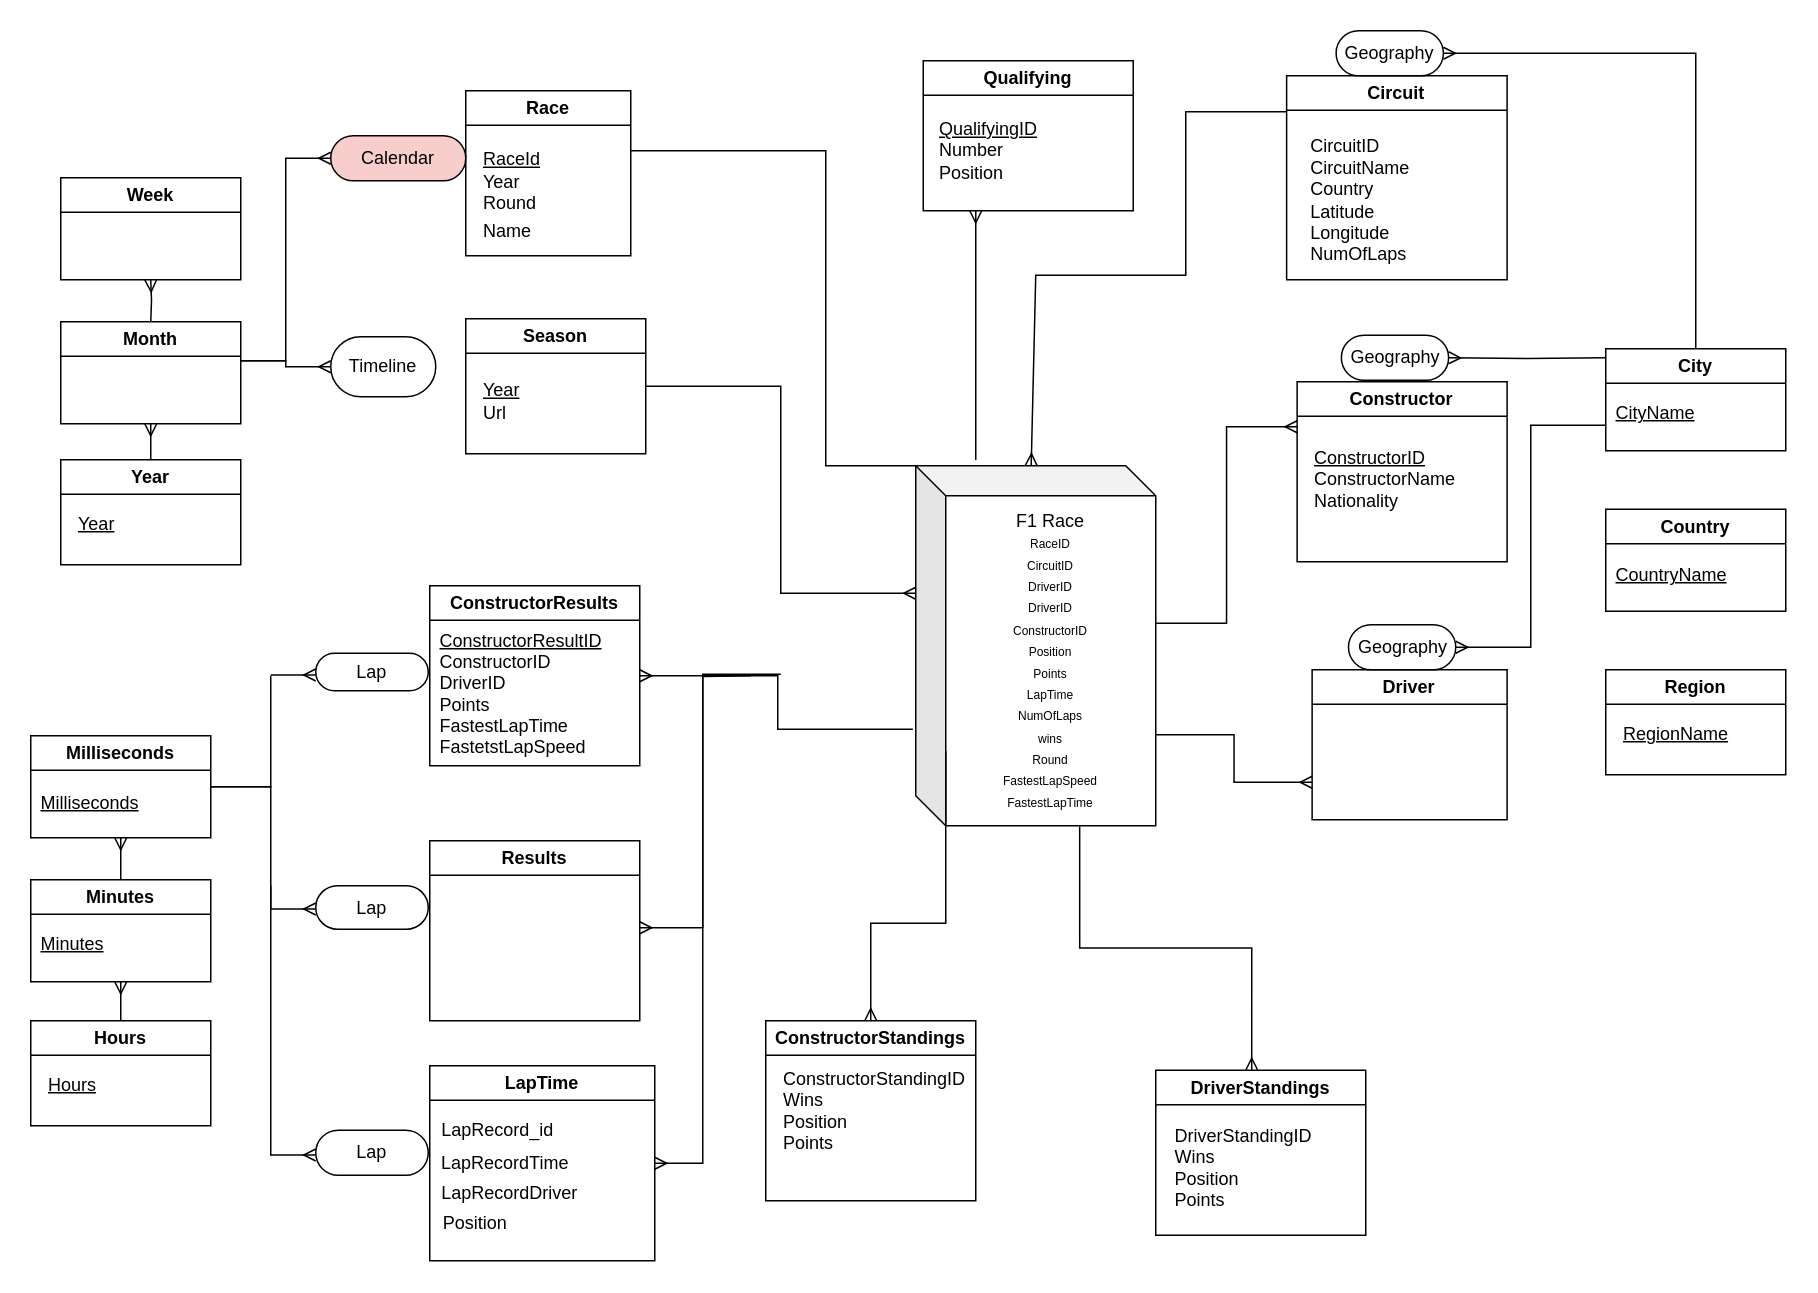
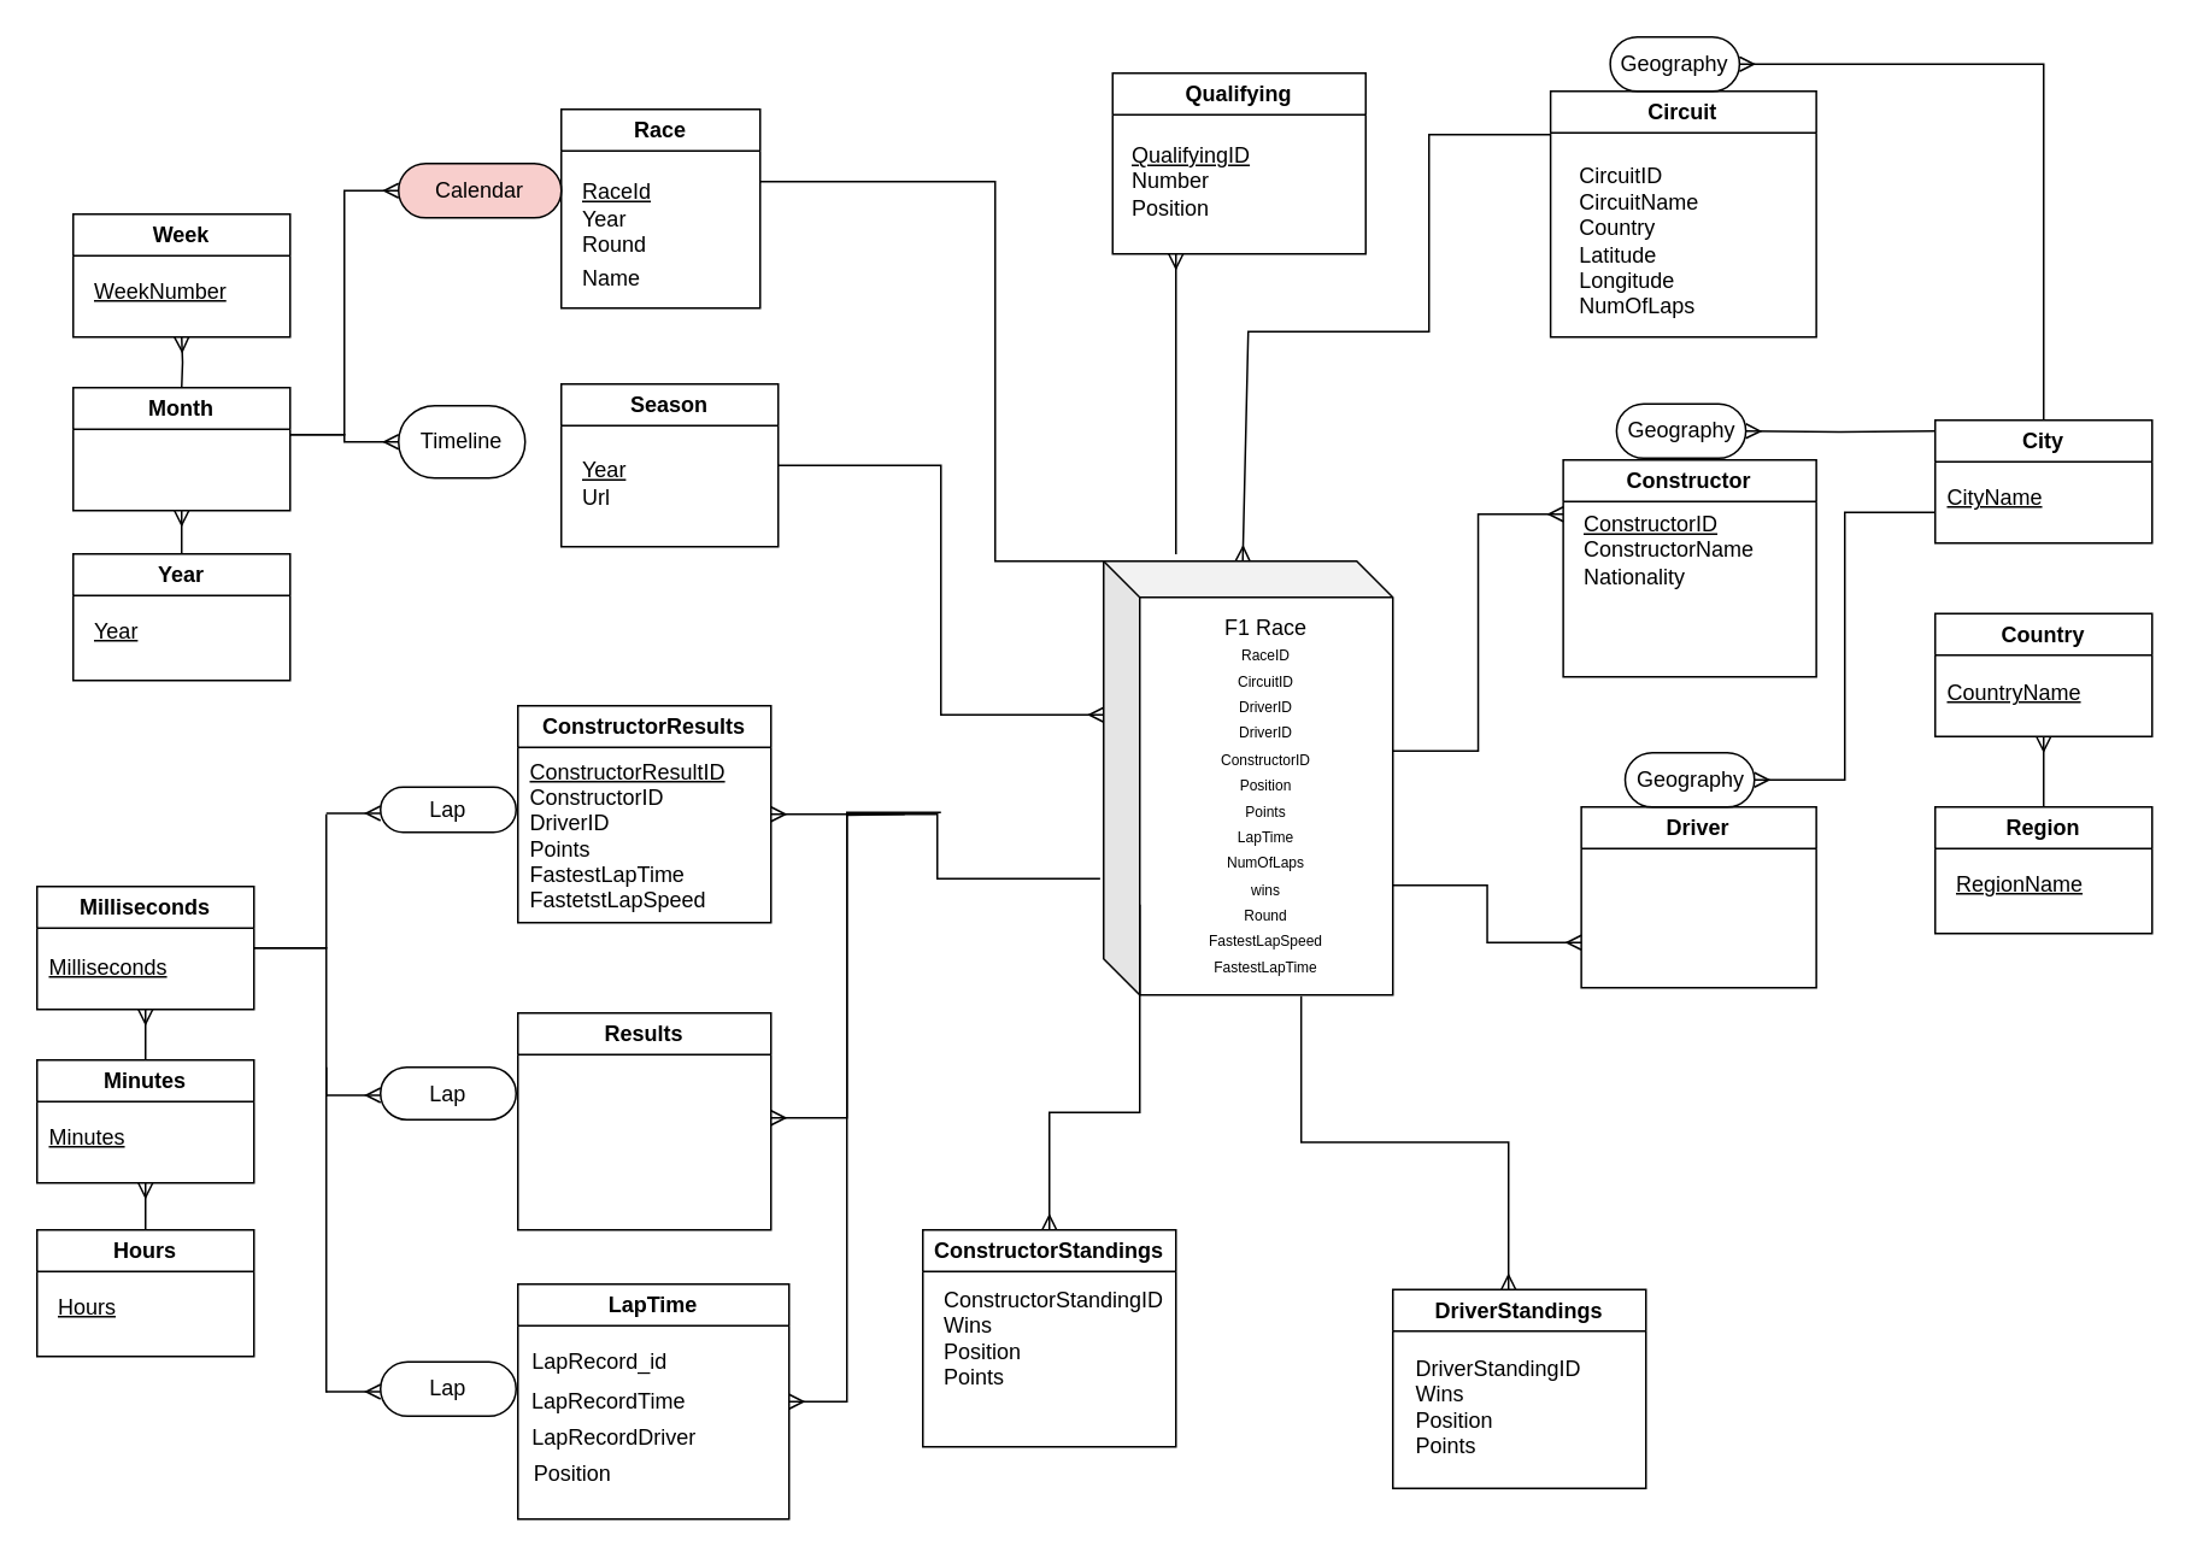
+ <mxCell id="27" value="&lt;u&gt;WeekNumber&lt;/u&gt;" style="text;html=1;align=left;verticalAlign=middle;resizable=0;points=[];autosize=1;strokeColor=none;fillColor=none;" parent="26" vertex="1"><mxGeometry x="10" y="28" width="100" height="30" as="geometry" /></mxCell>
- <mxCell id="13" value="&lt;div&gt;&lt;u&gt;ConstructorID&lt;/u&gt;&lt;/div&gt;&lt;div&gt;ConstructorName&lt;/div&gt;&lt;div&gt;Nationality&lt;/div&gt;" style="text;html=1;align=left;verticalAlign=middle;resizable=0;points=[];autosize=1;strokeColor=none;fillColor=none;" parent="12" vertex="1"><mxGeometry x="10" y="35" width="120" height="60" as="geometry" /></mxCell>
+ <mxCell id="13" value="&lt;div&gt;&lt;u&gt;ConstructorID&lt;/u&gt;&lt;/div&gt;&lt;div&gt;ConstructorName&lt;/div&gt;&lt;div&gt;Nationality&lt;/div&gt;" style="text;html=1;align=left;verticalAlign=middle;resizable=0;points=[];autosize=1;strokeColor=none;fillColor=none;" parent="12" vertex="1"><mxGeometry x="10" y="20" width="120" height="60" as="geometry" /></mxCell>
+ <mxCell id="57" value="" style="fontSize=12;html=1;endArrow=ERmany;rounded=0;endFill=0;edgeStyle=orthogonalEdgeStyle;exitX=0.5;exitY=0;exitDx=0;exitDy=0;entryX=0.5;entryY=1;entryDx=0;entryDy=0;" parent="1" source="44" target="40" edge="1"><mxGeometry width="100" height="100" relative="1" as="geometry"><mxPoint x="1140" y="349" as="sourcePoint" /><mxPoint x="1140" y="310" as="targetPoint" /></mxGeometry></mxCell>
